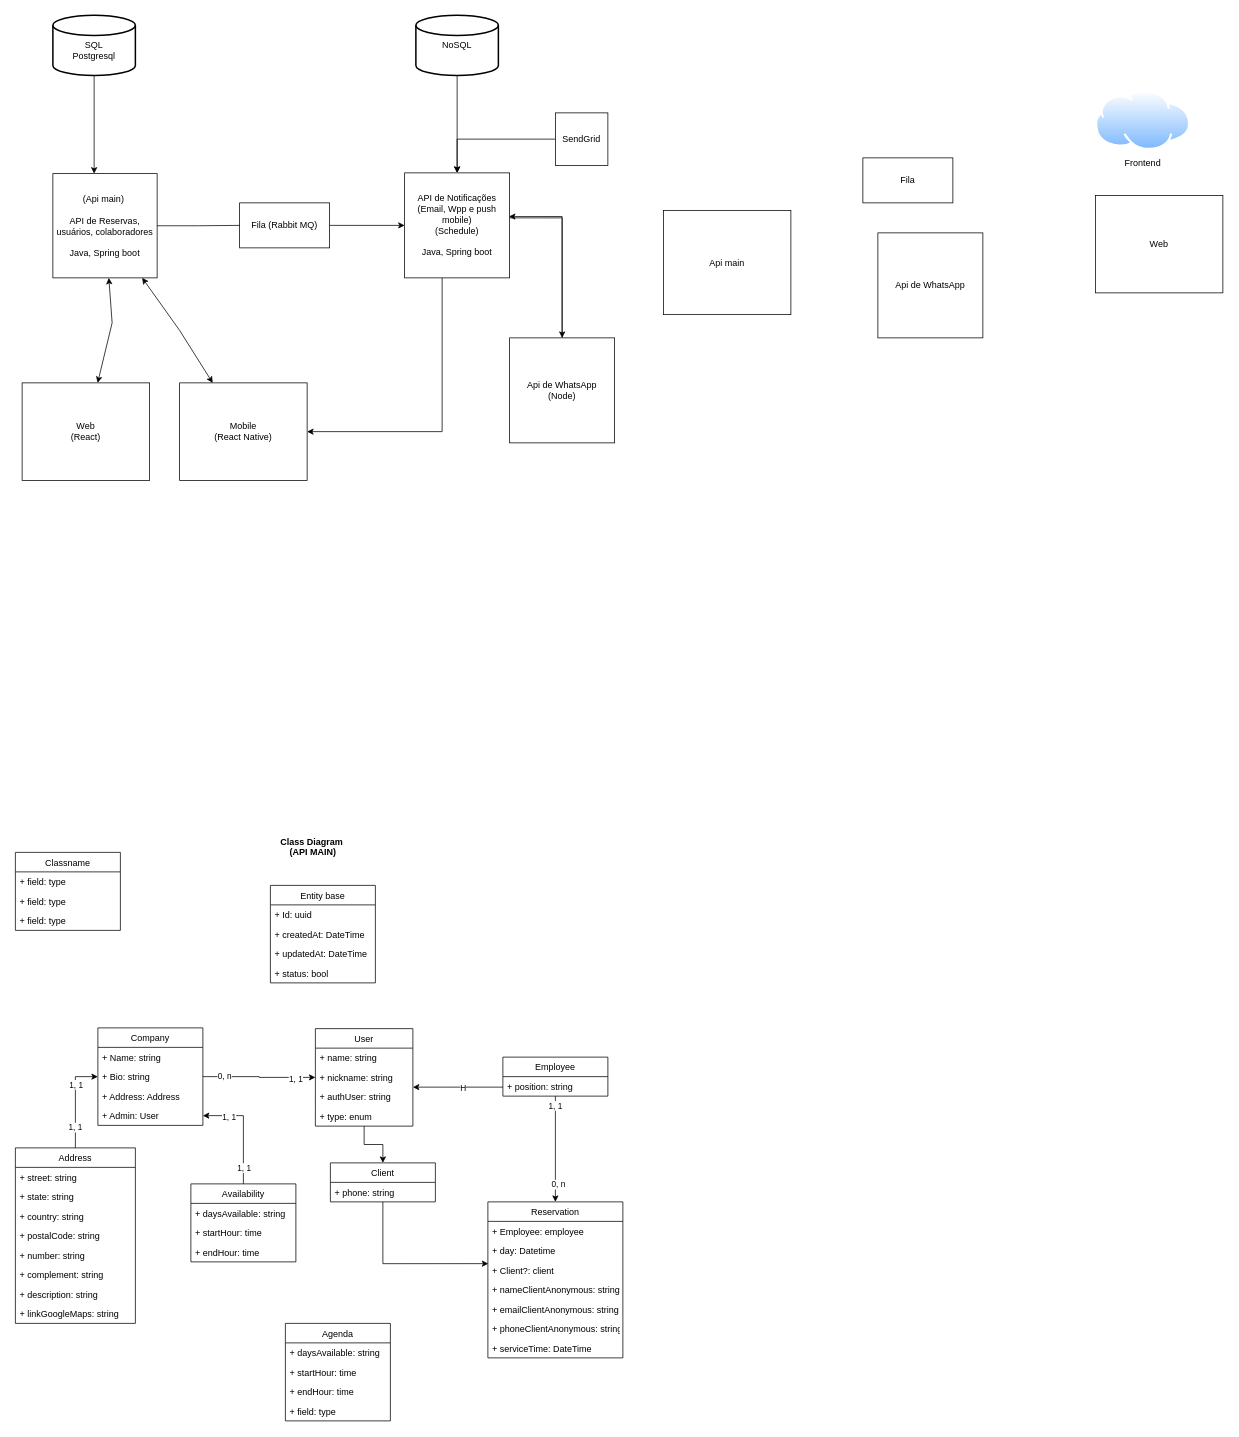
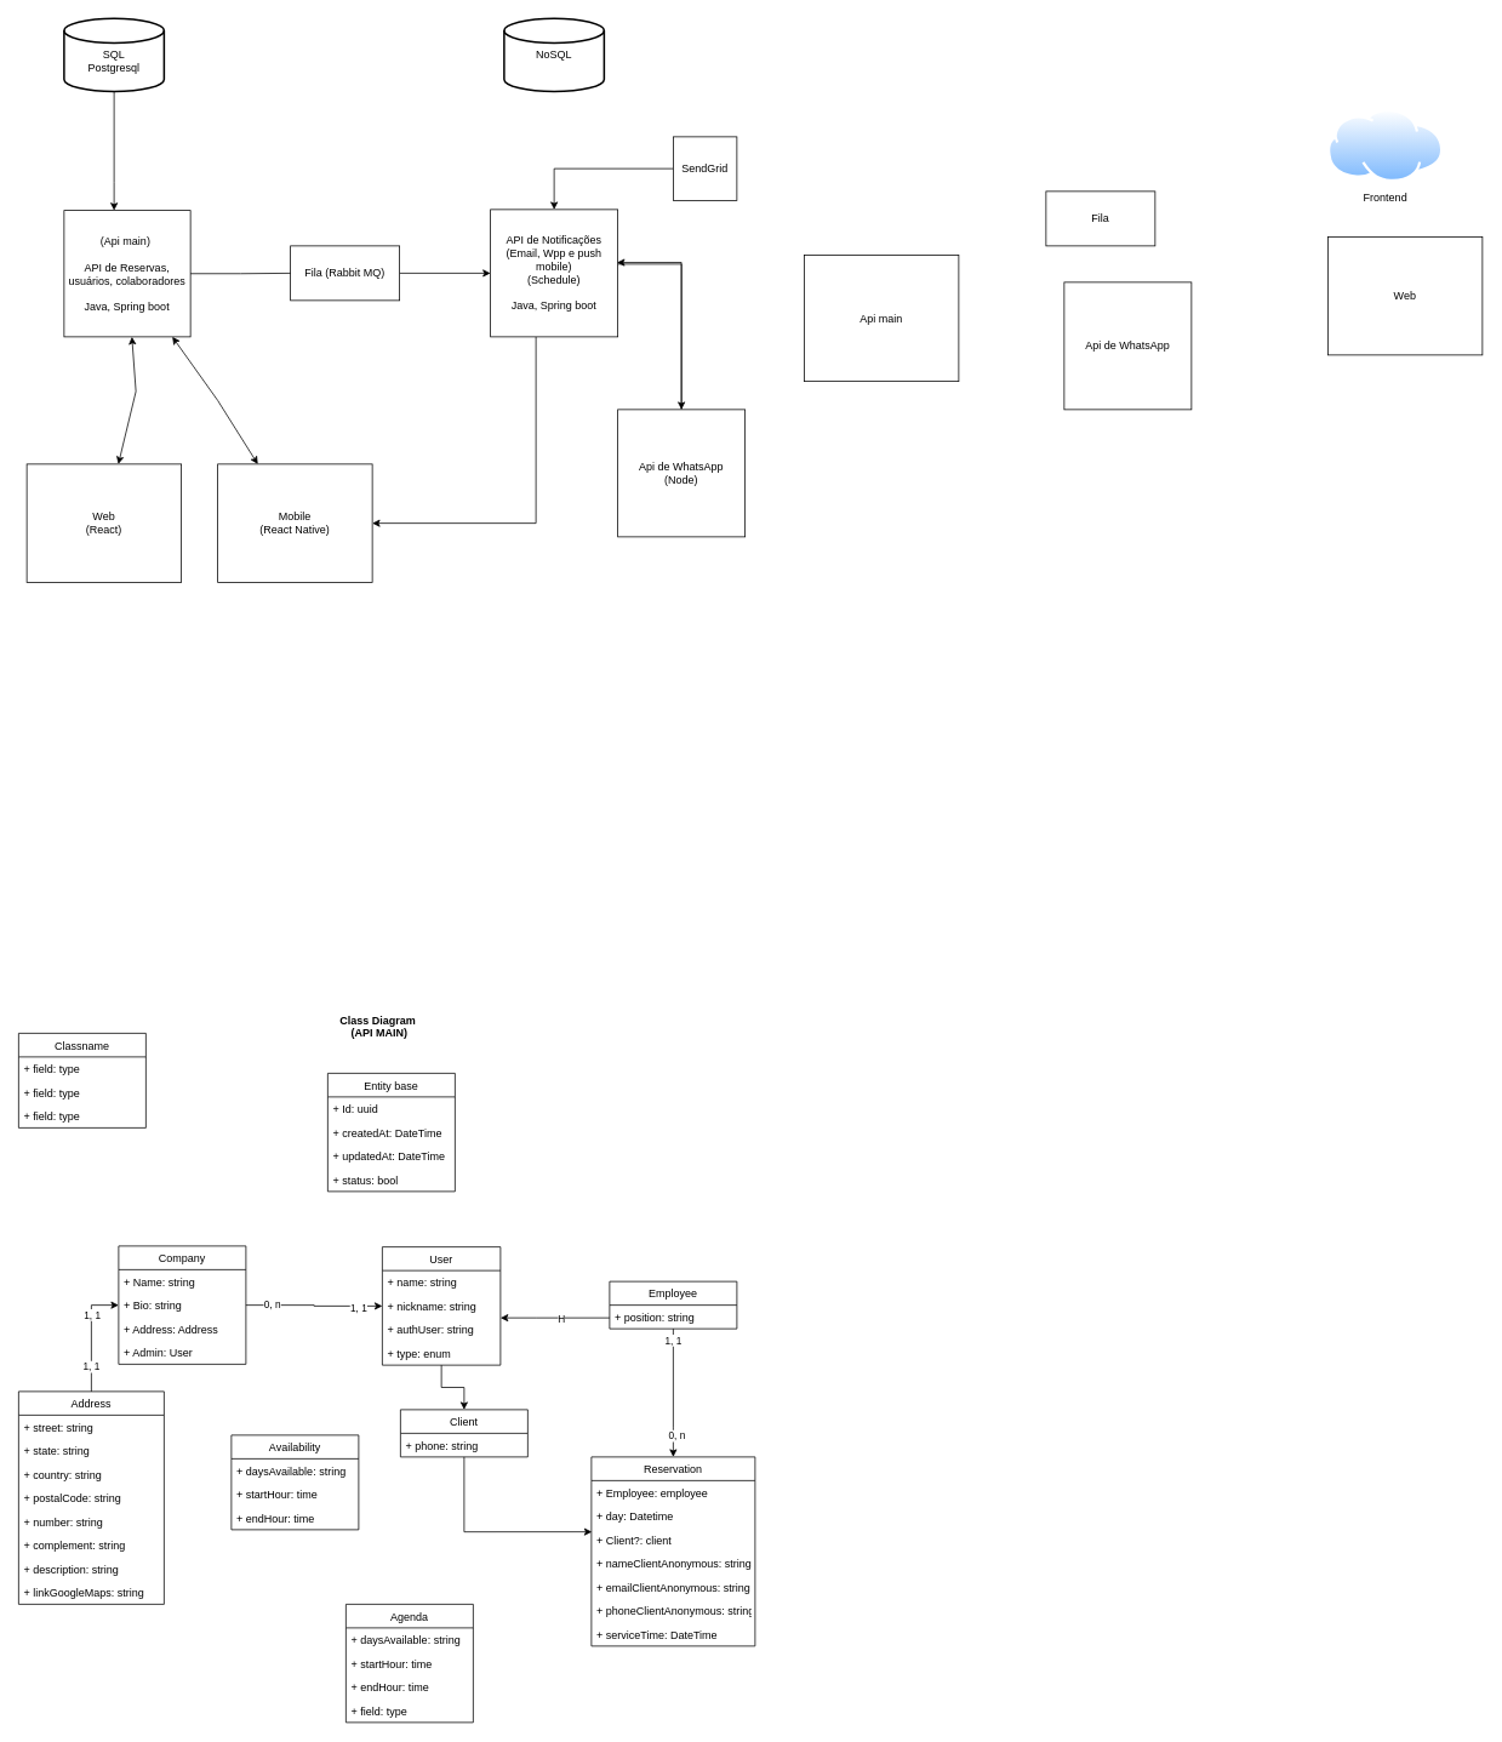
- <mxCell id="17" style="edgeStyle=orthogonalEdgeStyle;rounded=0;orthogonalLoop=1;jettySize=auto;html=1;" parent="1" source="18" target="6" edge="1"><mxGeometry relative="1" as="geometry" /></mxCell>
- <mxCell id="82" style="edgeStyle=orthogonalEdgeStyle;rounded=0;orthogonalLoop=1;jettySize=auto;html=1;" parent="1" source="85" target="33" edge="1"><mxGeometry relative="1" as="geometry" /></mxCell>
- <mxCell id="83" value="1, 1" style="edgeLabel;html=1;align=center;verticalAlign=middle;resizable=0;points=[];" parent="82" vertex="1" connectable="0"><mxGeometry x="-0.7" relative="1" as="geometry"><mxPoint as="offset" /></mxGeometry></mxCell>
- <mxCell id="84" value="1, 1" style="edgeLabel;html=1;align=center;verticalAlign=middle;resizable=0;points=[];" parent="82" vertex="1" connectable="0"><mxGeometry x="0.529" y="1" relative="1" as="geometry"><mxPoint as="offset" /></mxGeometry></mxCell>
